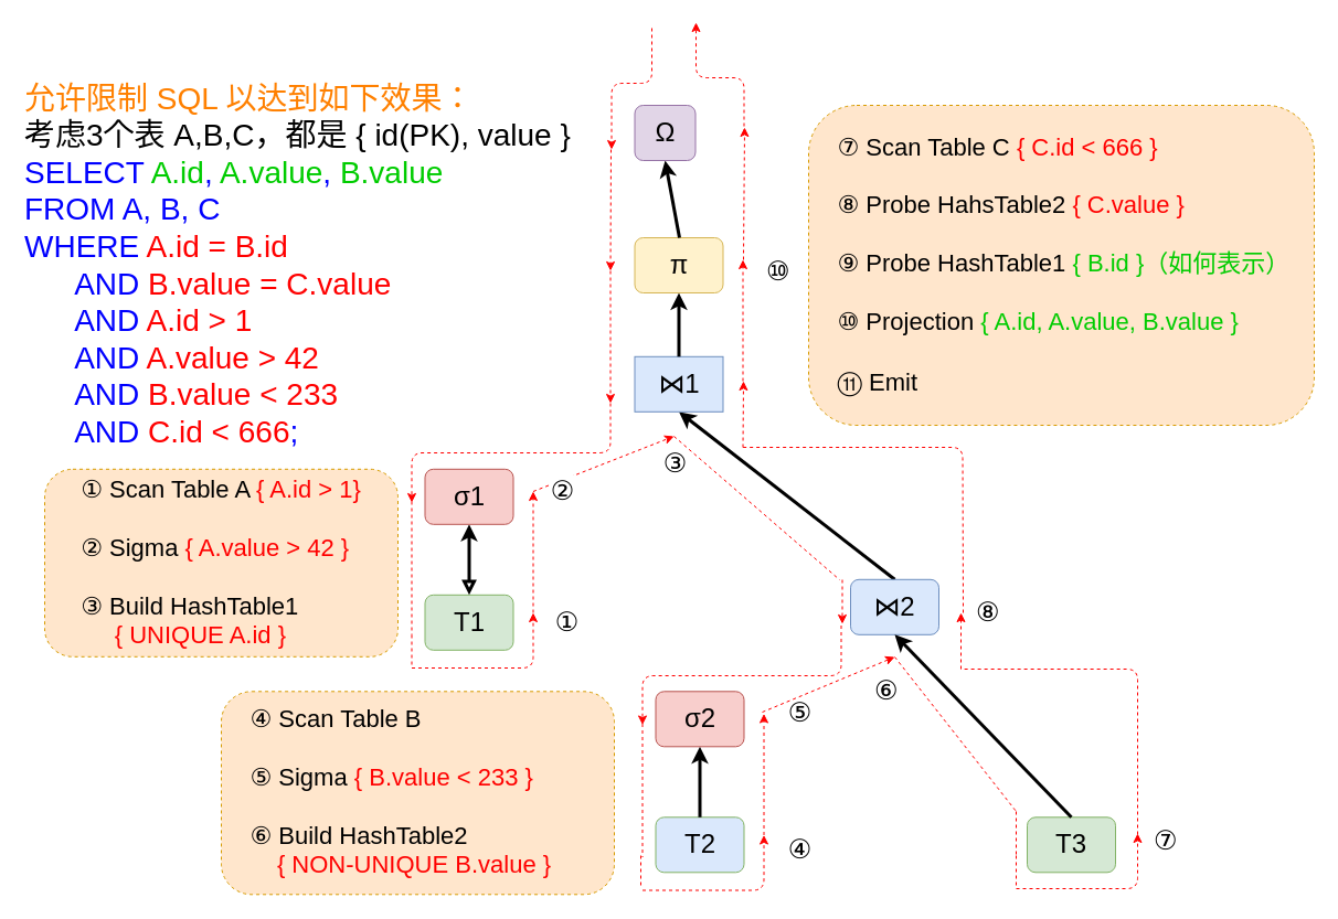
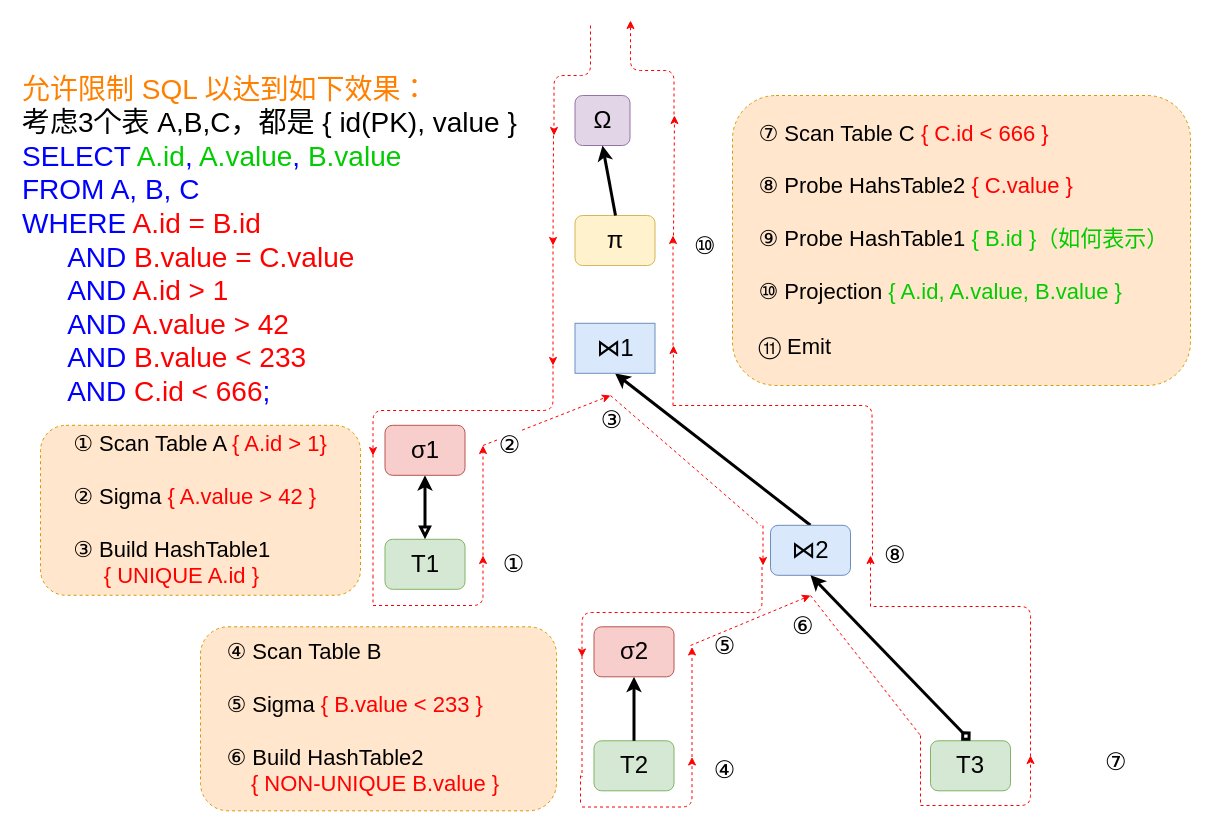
- <mxCell id="10" value="" style="rounded=0;orthogonalLoop=1;jettySize=auto;html=1;fontSize=24;strokeWidth=3;startArrow=classic;startFill=1;endArrow=none;endFill=0;" edge="1" parent="1" source="11" target="9"><mxGeometry relative="1" as="geometry" /></mxCell>
- <mxCell id="31" value="" style="rounded=0;orthogonalLoop=1;jettySize=auto;html=1;fontSize=24;entryX=0.5;entryY=0;entryDx=0;entryDy=0;strokeWidth=3;exitX=0.5;exitY=1;exitDx=0;exitDy=0;startArrow=classic;startFill=1;endArrow=none;endFill=0;" edge="1" parent="1" source="30" target="5"><mxGeometry relative="1" as="geometry"><mxPoint x="810" y="588.8" as="sourcePoint" /><mxPoint x="1005.5" y="740.8" as="targetPoint" /></mxGeometry></mxCell>
+ <mxCell id="31" value="" style="rounded=0;orthogonalLoop=1;jettySize=auto;html=1;fontSize=24;entryX=0.5;entryY=0;entryDx=0;entryDy=0;strokeWidth=3;exitX=0.5;exitY=1;exitDx=0;exitDy=0;startArrow=classic;startFill=1;endArrow=diamond;endFill=0;" edge="1" parent="1" source="30" target="5"><mxGeometry relative="1" as="geometry"><mxPoint x="810" y="588.8" as="sourcePoint" /><mxPoint x="1005.5" y="740.8" as="targetPoint" /></mxGeometry></mxCell>
- <mxCell id="49" value="&lt;font style=&quot;font-size: 24px&quot;&gt;⑦&lt;/font&gt;" style="text;html=1;" vertex="1" parent="1"><mxGeometry x="1042.5" y="740.5" width="40" height="30" as="geometry" /></mxCell>
+ <mxCell id="49" value="&lt;font style=&quot;font-size: 24px&quot;&gt;⑦&lt;/font&gt;" style="text;html=1;" vertex="1" parent="1"><mxGeometry x="1102.5" y="740.5" width="40" height="30" as="geometry" /></mxCell>
- <mxCell id="33" value="T2" style="rounded=1;whiteSpace=wrap;html=1;fillColor=#dae8fc;strokeColor=#82b366;fontSize=24;" vertex="1" parent="1"><mxGeometry x="593.5" y="740.3" width="80" height="50" as="geometry" /></mxCell>
+ <mxCell id="33" value="T2" style="rounded=1;whiteSpace=wrap;html=1;fillColor=#d5e8d4;strokeColor=#82b366;fontSize=24;" vertex="1" parent="1"><mxGeometry x="593.5" y="740.3" width="80" height="50" as="geometry" /></mxCell>
